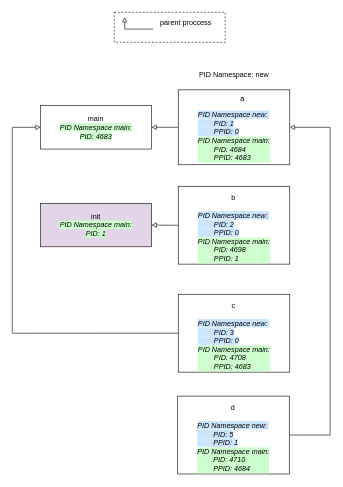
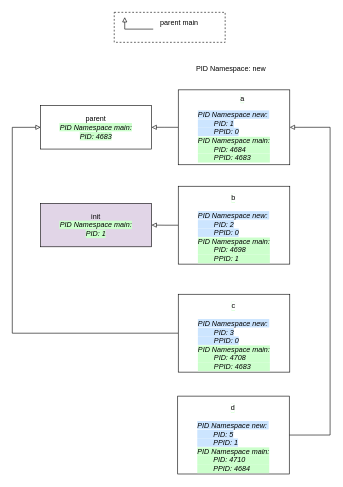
- <mxCell id="4" value="parent proccess" style="text;html=1;strokeColor=none;fillColor=none;align=left;verticalAlign=middle;whiteSpace=wrap;rounded=0;dashed=1;labelBackgroundColor=#FFFFFF;fontColor=#000000;" parent="1" vertex="1"><mxGeometry x="265" y="23" width="104.5" height="27" as="geometry" /></mxCell>
+ <mxCell id="4" value="parent main" style="text;html=1;strokeColor=none;fillColor=none;align=left;verticalAlign=middle;whiteSpace=wrap;rounded=0;dashed=1;labelBackgroundColor=#FFFFFF;fontColor=#000000;" parent="1" vertex="1"><mxGeometry x="265" y="23" width="104.5" height="27" as="geometry" /></mxCell>
- <mxCell id="5" value="PID Namespace: new" style="text;html=1;strokeColor=none;fillColor=none;align=center;verticalAlign=middle;whiteSpace=wrap;rounded=0;" parent="1" vertex="1"><mxGeometry x="314.75" y="110" width="150" height="30" as="geometry" /></mxCell>
+ <mxCell id="5" value="PID Namespace: new" style="text;html=1;strokeColor=none;fillColor=none;align=center;verticalAlign=middle;whiteSpace=wrap;rounded=0;" parent="1" vertex="1"><mxGeometry x="309.75" y="100" width="150" height="30" as="geometry" /></mxCell>
- <mxCell id="6" value="main&lt;br&gt;&lt;i style=&quot;text-align: left ; background-color: rgb(204 , 255 , 204)&quot;&gt;PID Namespace main: &lt;br&gt;PID: 4683&lt;/i&gt;" style="rounded=0;whiteSpace=wrap;html=1;" parent="1" vertex="1"><mxGeometry x="67.25" y="175.5" width="185" height="72.5" as="geometry" /></mxCell>
+ <mxCell id="6" value="parent&lt;br&gt;&lt;i style=&quot;text-align: left ; background-color: rgb(204 , 255 , 204)&quot;&gt;PID Namespace main: &lt;br&gt;PID: 4683&lt;/i&gt;" style="rounded=0;whiteSpace=wrap;html=1;" parent="1" vertex="1"><mxGeometry x="67.25" y="175.5" width="185" height="72.5" as="geometry" /></mxCell>
